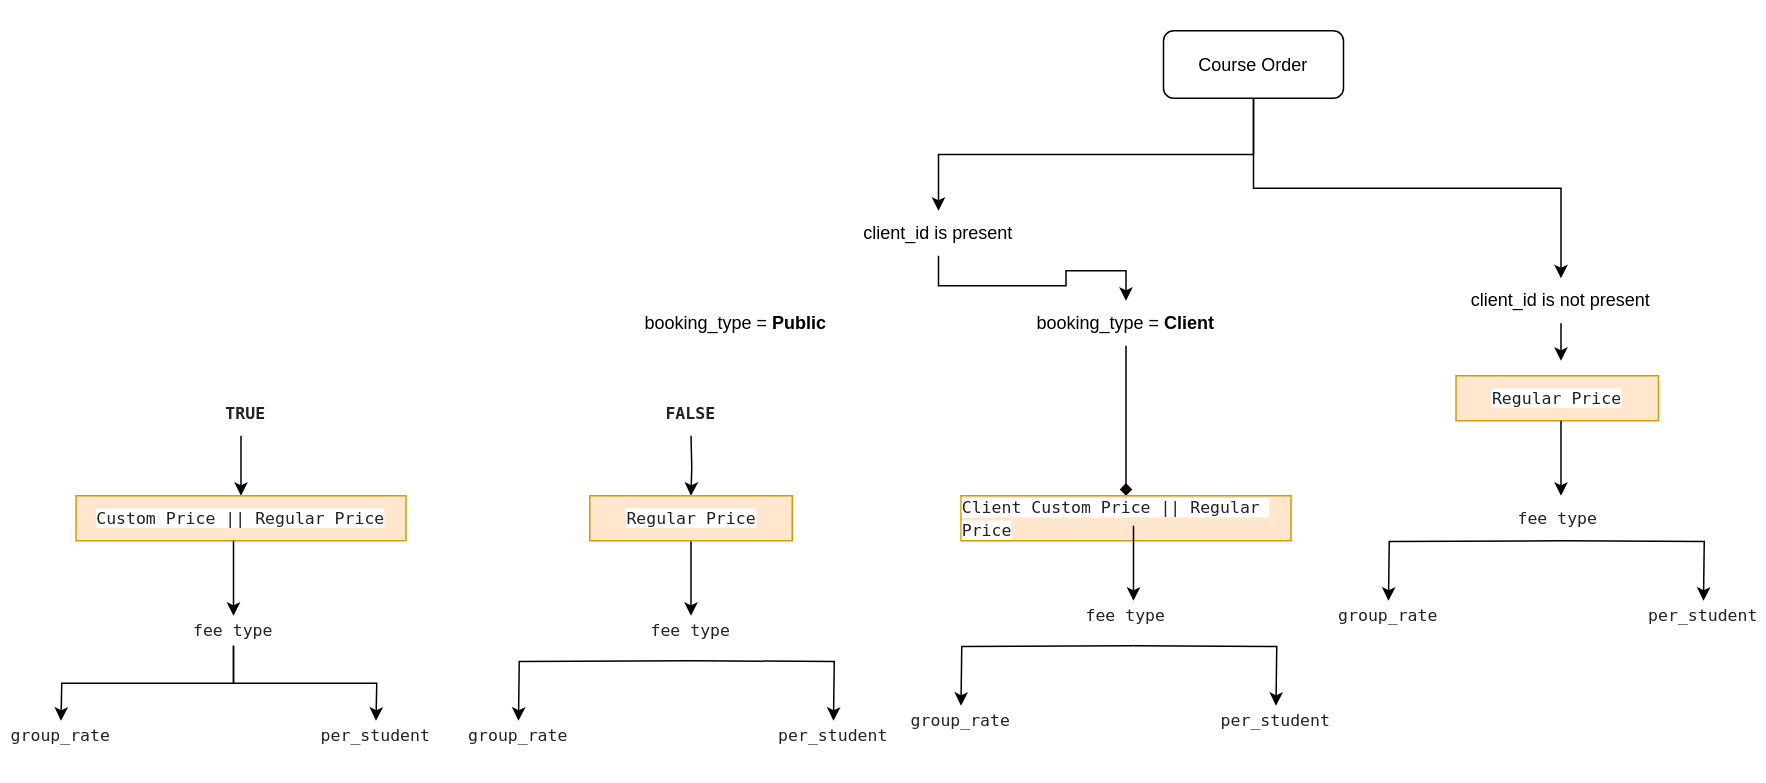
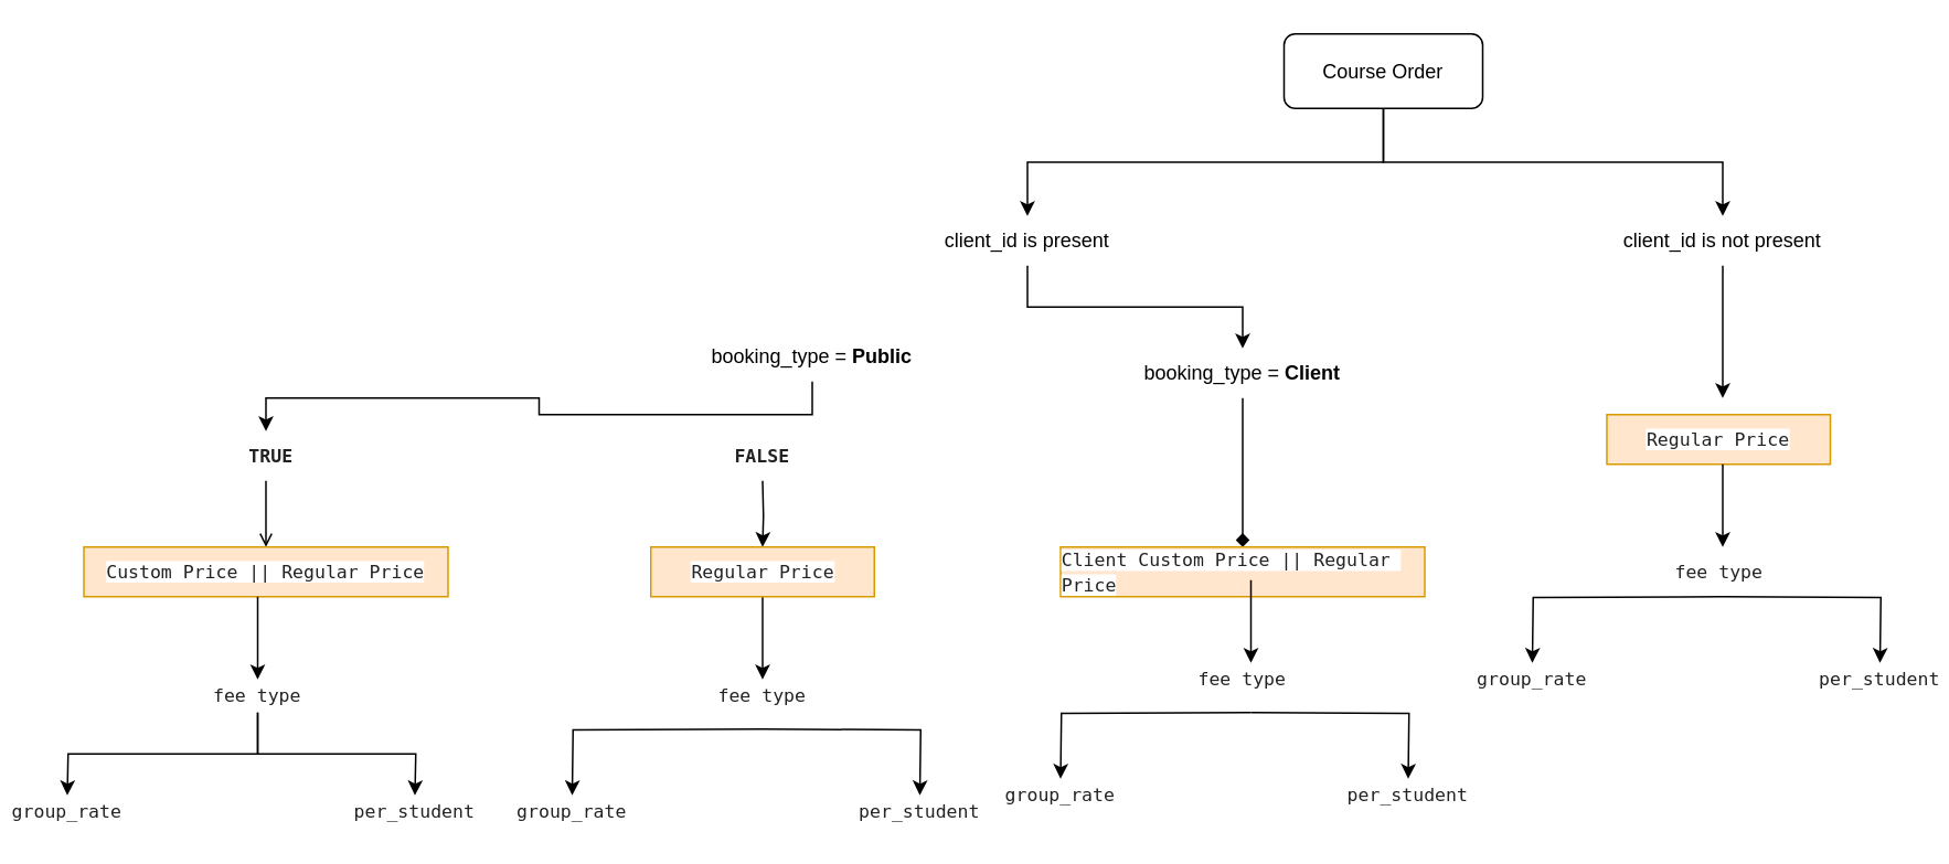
- <mxCell id="3" value="client_id is present" style="text;html=1;strokeColor=none;fillColor=none;align=center;verticalAlign=middle;whiteSpace=wrap;rounded=0;" vertex="1" parent="1"><mxGeometry x="560" y="140" width="130" height="30" as="geometry" /></mxCell>
+ <mxCell id="3" value="client_id is present" style="text;html=1;strokeColor=none;fillColor=none;align=center;verticalAlign=middle;whiteSpace=wrap;rounded=0;" vertex="1" parent="1"><mxGeometry x="555" y="130" width="130" height="30" as="geometry" /></mxCell>
- <mxCell id="17" value="client_id is not present" style="text;html=1;strokeColor=none;fillColor=none;align=center;verticalAlign=middle;whiteSpace=wrap;rounded=0;" vertex="1" parent="1"><mxGeometry x="975" y="185" width="130" height="30" as="geometry" /></mxCell>
+ <mxCell id="17" value="client_id is not present" style="text;html=1;strokeColor=none;fillColor=none;align=center;verticalAlign=middle;whiteSpace=wrap;rounded=0;" vertex="1" parent="1"><mxGeometry x="975" y="130" width="130" height="30" as="geometry" /></mxCell>
- <mxCell id="7" value="booking_type = &lt;b&gt;Client&lt;br&gt;&lt;/b&gt;" style="text;html=1;strokeColor=none;fillColor=none;align=center;verticalAlign=middle;whiteSpace=wrap;rounded=0;" vertex="1" parent="1"><mxGeometry x="685" y="200" width="130" height="30" as="geometry" /></mxCell>
+ <mxCell id="7" value="booking_type = &lt;b&gt;Client&lt;br&gt;&lt;/b&gt;" style="text;html=1;strokeColor=none;fillColor=none;align=center;verticalAlign=middle;whiteSpace=wrap;rounded=0;" vertex="1" parent="1"><mxGeometry x="685" y="210" width="130" height="30" as="geometry" /></mxCell>
+ <mxCell id="4" style="edgeStyle=orthogonalEdgeStyle;rounded=0;orthogonalLoop=1;jettySize=auto;html=1;exitX=0.5;exitY=1;exitDx=0;exitDy=0;entryX=0.5;entryY=0;entryDx=0;entryDy=0;" edge="1" parent="1" source="5" target="9"><mxGeometry relative="1" as="geometry" /></mxCell>
- <mxCell id="8" style="edgeStyle=orthogonalEdgeStyle;rounded=0;orthogonalLoop=1;jettySize=auto;html=1;exitX=0.5;exitY=1;exitDx=0;exitDy=0;entryX=0.5;entryY=0;entryDx=0;entryDy=0;" edge="1" parent="1" source="9" target="10"><mxGeometry relative="1" as="geometry" /></mxCell>
+ <mxCell id="8" style="edgeStyle=orthogonalEdgeStyle;rounded=0;orthogonalLoop=1;jettySize=auto;html=1;exitX=0.5;exitY=1;exitDx=0;exitDy=0;entryX=0.5;entryY=0;entryDx=0;entryDy=0;endArrow=open;" edge="1" parent="1" source="9" target="10"><mxGeometry relative="1" as="geometry" /></mxCell>
